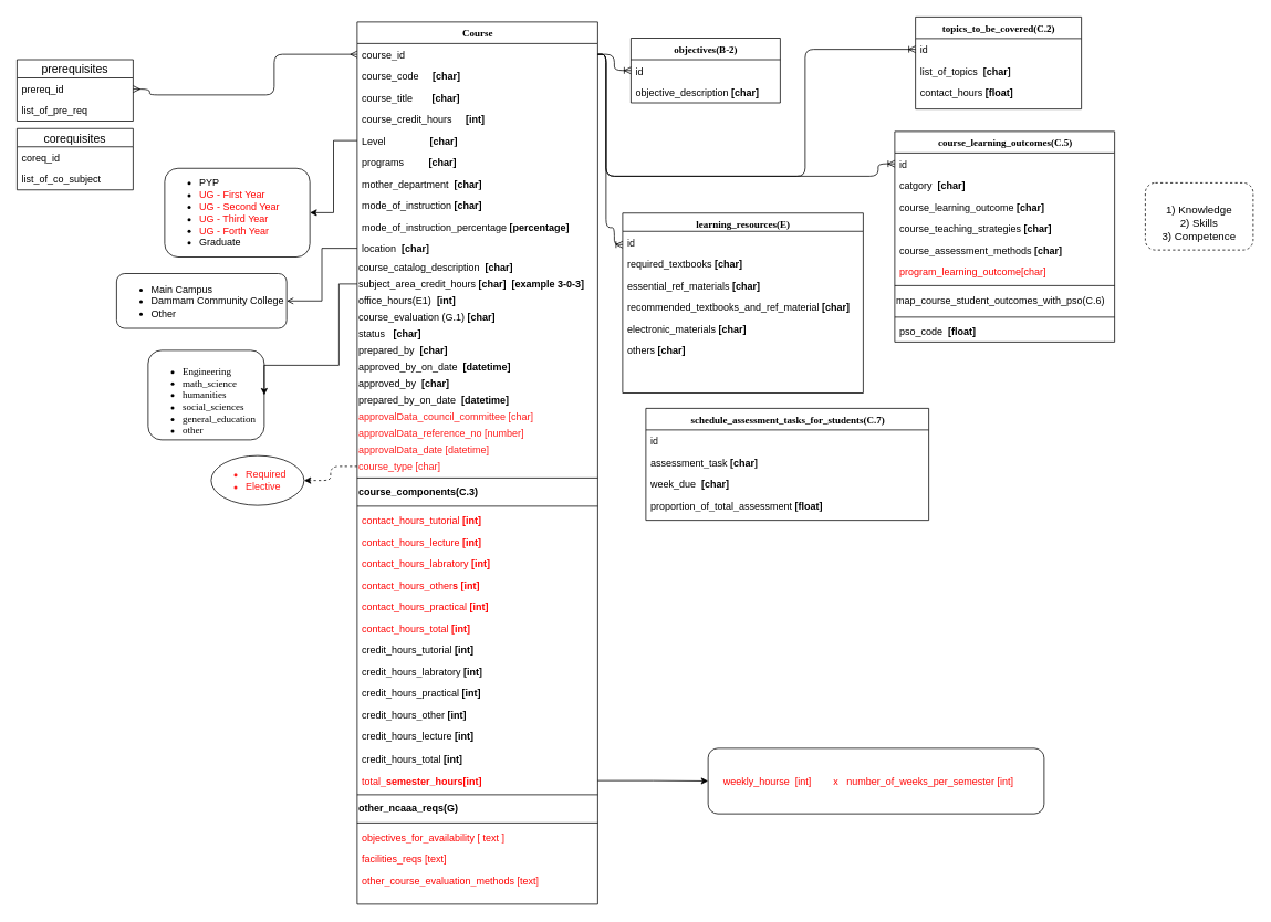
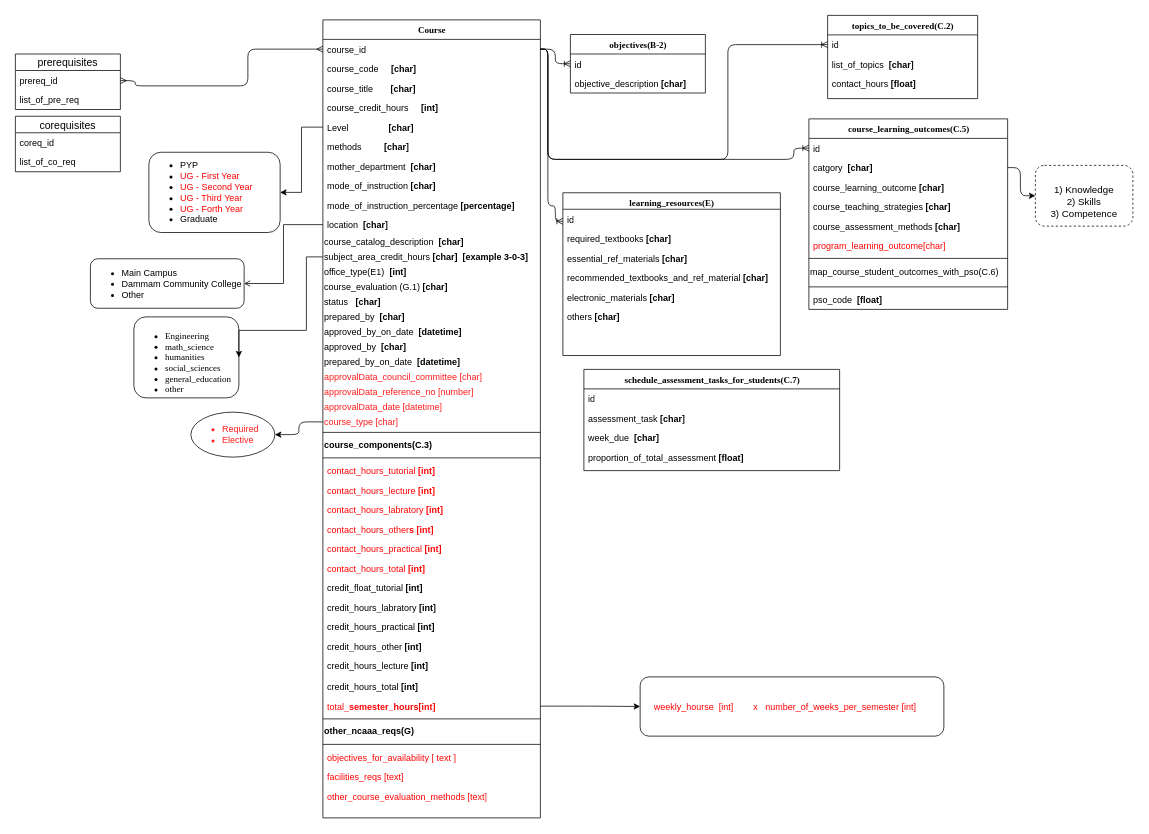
- <mxCell id="12" value="programs&amp;nbsp;&amp;nbsp;&amp;nbsp;&amp;nbsp;&amp;nbsp;&amp;nbsp;&amp;nbsp;&amp;nbsp; &lt;b&gt;[char]&lt;/b&gt;" style="text;html=1;strokeColor=none;fillColor=none;align=left;verticalAlign=top;spacingLeft=4;spacingRight=4;whiteSpace=wrap;overflow=hidden;rotatable=0;points=[[0,0.5],[1,0.5]];portConstraint=eastwest;" parent="6" vertex="1"><mxGeometry y="156" width="290" height="26" as="geometry" /></mxCell>
+ <mxCell id="12" value="methods&amp;nbsp;&amp;nbsp;&amp;nbsp;&amp;nbsp;&amp;nbsp;&amp;nbsp;&amp;nbsp;&amp;nbsp; &lt;b&gt;[char]&lt;/b&gt;" style="text;html=1;strokeColor=none;fillColor=none;align=left;verticalAlign=top;spacingLeft=4;spacingRight=4;whiteSpace=wrap;overflow=hidden;rotatable=0;points=[[0,0.5],[1,0.5]];portConstraint=eastwest;" parent="6" vertex="1"><mxGeometry y="156" width="290" height="26" as="geometry" /></mxCell>
- <mxCell id="94" value="list_of_co_subject" style="text;strokeColor=none;fillColor=none;spacingLeft=4;spacingRight=4;overflow=hidden;rotatable=0;points=[[0,0.5],[1,0.5]];portConstraint=eastwest;fontSize=12;" parent="92" vertex="1"><mxGeometry y="48" width="140" height="26" as="geometry" /></mxCell>
+ <mxCell id="94" value="list_of_co_req" style="text;strokeColor=none;fillColor=none;spacingLeft=4;spacingRight=4;overflow=hidden;rotatable=0;points=[[0,0.5],[1,0.5]];portConstraint=eastwest;fontSize=12;" parent="92" vertex="1"><mxGeometry y="48" width="140" height="26" as="geometry" /></mxCell>
+ <mxCell id="69" value="" style="endArrow=classic;html=1;entryX=0;entryY=0.5;entryDx=0;entryDy=0;edgeStyle=orthogonalEdgeStyle;" parent="1" source="59" target="70" edge="1"><mxGeometry width="50" height="50" relative="1" as="geometry"><mxPoint x="1320" y="301.5" as="sourcePoint" /><mxPoint x="1340" y="265.5" as="targetPoint" /><Array as="points"><mxPoint x="1360" y="260.5" /></Array></mxGeometry></mxCell>
- <mxCell id="86" value="&lt;ul&gt;&lt;li&gt;Main Campus&lt;/li&gt;&lt;li&gt;Dammam Community College&lt;/li&gt;&lt;li&gt;Other&lt;/li&gt;&lt;/ul&gt;" style="rounded=1;whiteSpace=wrap;html=1;align=left;fontStyle=0" parent="1" vertex="1"><mxGeometry x="140" y="329.5" width="205" height="66" as="geometry" /></mxCell>
+ <mxCell id="86" value="&lt;ul&gt;&lt;li&gt;Main Campus&lt;/li&gt;&lt;li&gt;Dammam Community College&lt;/li&gt;&lt;li&gt;Other&lt;/li&gt;&lt;/ul&gt;" style="rounded=1;whiteSpace=wrap;html=1;align=left;fontStyle=0" parent="1" vertex="1"><mxGeometry x="120" y="344.5" width="205" height="66" as="geometry" /></mxCell>
- <mxCell id="19" value="&lt;div&gt;office_hours(E1)&amp;nbsp; &lt;b&gt;[int]&lt;/b&gt;&lt;/div&gt;" style="text;html=1;strokeColor=none;fillColor=none;align=left;verticalAlign=middle;whiteSpace=wrap;rounded=0;" parent="6" vertex="1"><mxGeometry y="326" width="290" height="20" as="geometry" /></mxCell>
+ <mxCell id="19" value="&lt;div&gt;office_type(E1)&amp;nbsp; &lt;b&gt;[int]&lt;/b&gt;&lt;/div&gt;" style="text;html=1;strokeColor=none;fillColor=none;align=left;verticalAlign=middle;whiteSpace=wrap;rounded=0;" parent="6" vertex="1"><mxGeometry y="326" width="290" height="20" as="geometry" /></mxCell>
- <mxCell id="96" value="" style="endArrow=classic;html=1;fontColor=#FF1C1C;entryX=1;entryY=0.5;entryDx=0;entryDy=0;exitX=0;exitY=0.5;exitDx=0;exitDy=0;edgeStyle=orthogonalEdgeStyle;dashed=1;" parent="1" source="29" target="95" edge="1"><mxGeometry width="50" height="50" relative="1" as="geometry"><mxPoint x="328" y="590" as="sourcePoint" /><mxPoint x="378" y="540" as="targetPoint" /></mxGeometry></mxCell>
+ <mxCell id="96" value="" style="endArrow=classic;html=1;fontColor=#FF1C1C;entryX=1;entryY=0.5;entryDx=0;entryDy=0;exitX=0;exitY=0.5;exitDx=0;exitDy=0;edgeStyle=orthogonalEdgeStyle;" parent="1" source="29" target="95" edge="1"><mxGeometry width="50" height="50" relative="1" as="geometry"><mxPoint x="328" y="590" as="sourcePoint" /><mxPoint x="378" y="540" as="targetPoint" /></mxGeometry></mxCell>
- <mxCell id="39" value="credit_hours_tutorial &lt;b&gt;[int]&lt;/b&gt;" style="text;html=1;strokeColor=none;fillColor=none;align=left;verticalAlign=top;spacingLeft=4;spacingRight=4;whiteSpace=wrap;overflow=hidden;rotatable=0;points=[[0,0.5],[1,0.5]];portConstraint=eastwest;" parent="6" vertex="1"><mxGeometry y="744" width="290" height="26" as="geometry" /></mxCell>
+ <mxCell id="39" value="credit_float_tutorial &lt;b&gt;[int]&lt;/b&gt;" style="text;html=1;strokeColor=none;fillColor=none;align=left;verticalAlign=top;spacingLeft=4;spacingRight=4;whiteSpace=wrap;overflow=hidden;rotatable=0;points=[[0,0.5],[1,0.5]];portConstraint=eastwest;" parent="6" vertex="1"><mxGeometry y="744" width="290" height="26" as="geometry" /></mxCell>
